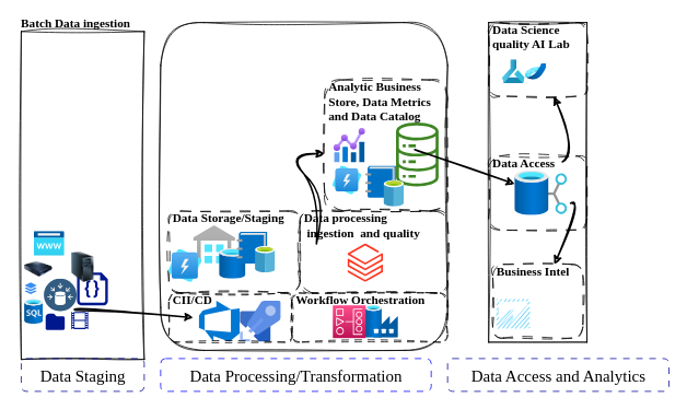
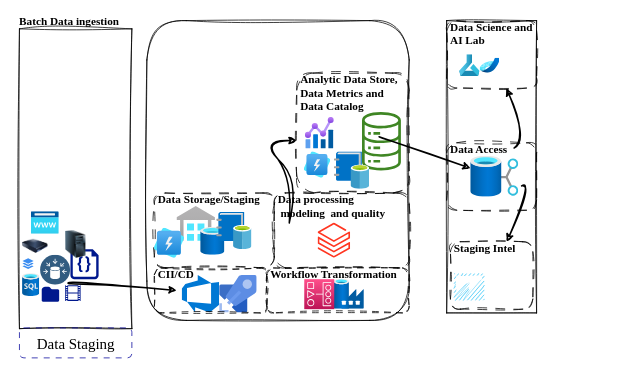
- <mxCell id="45" value="&lt;h1 style=&quot;font-size: 15px;&quot;&gt;&lt;b style=&quot;background-color: initial;&quot;&gt;Data Science quality AI Lab&lt;/b&gt;&lt;/h1&gt;" style="text;html=1;strokeColor=default;fillColor=none;spacing=5;spacingTop=-20;whiteSpace=wrap;overflow=hidden;rounded=1;fontSize=20;fontFamily=Architects Daughter;dashed=1;dashPattern=12 12;sketch=1;curveFitting=1;jiggle=2;" vertex="1" parent="1"><mxGeometry x="595" y="27" width="120" height="90" as="geometry" /></mxCell>
+ <mxCell id="45" value="&lt;h1 style=&quot;font-size: 15px;&quot;&gt;&lt;b style=&quot;background-color: initial;&quot;&gt;Data Science and AI Lab&lt;/b&gt;&lt;/h1&gt;" style="text;html=1;strokeColor=default;fillColor=none;spacing=5;spacingTop=-20;whiteSpace=wrap;overflow=hidden;rounded=1;fontSize=20;fontFamily=Architects Daughter;dashed=1;dashPattern=12 12;sketch=1;curveFitting=1;jiggle=2;" vertex="1" parent="1"><mxGeometry x="595" y="27" width="120" height="90" as="geometry" /></mxCell>
- <mxCell id="30" value="&lt;h1 style=&quot;font-size: 15px;&quot;&gt;&lt;font style=&quot;font-size: 15px;&quot;&gt;Analytic Business Store, Data&amp;nbsp;&lt;/font&gt;&lt;b style=&quot;background-color: initial;&quot;&gt;Metrics and Data Catalog&lt;/b&gt;&lt;/h1&gt;" style="text;html=1;strokeColor=default;fillColor=none;spacing=5;spacingTop=-20;whiteSpace=wrap;overflow=hidden;rounded=1;fontSize=20;fontFamily=Architects Daughter;dashed=1;dashPattern=12 12;sketch=1;curveFitting=1;jiggle=2;" vertex="1" parent="1"><mxGeometry x="395" y="97" width="150" height="160" as="geometry" /></mxCell>
+ <mxCell id="30" value="&lt;h1 style=&quot;font-size: 15px;&quot;&gt;&lt;font style=&quot;font-size: 15px;&quot;&gt;Analytic Data Store, Data&amp;nbsp;&lt;/font&gt;&lt;b style=&quot;background-color: initial;&quot;&gt;Metrics and Data Catalog&lt;/b&gt;&lt;/h1&gt;" style="text;html=1;strokeColor=default;fillColor=none;spacing=5;spacingTop=-20;whiteSpace=wrap;overflow=hidden;rounded=1;fontSize=20;fontFamily=Architects Daughter;dashed=1;dashPattern=12 12;sketch=1;curveFitting=1;jiggle=2;" vertex="1" parent="1"><mxGeometry x="395" y="97" width="150" height="160" as="geometry" /></mxCell>
- <mxCell id="28" value="&lt;h1 style=&quot;font-size: 15px;&quot;&gt;Data processing&amp;nbsp; &amp;nbsp;&lt;b style=&quot;background-color: initial;&quot;&gt;ingestion&amp;nbsp; and quality&lt;/b&gt;&lt;span style=&quot;background-color: initial; font-weight: normal;&quot;&gt;&amp;nbsp;&lt;/span&gt;&lt;/h1&gt;" style="text;html=1;strokeColor=default;fillColor=none;spacing=5;spacingTop=-20;whiteSpace=wrap;overflow=hidden;rounded=1;fontSize=20;fontFamily=Architects Daughter;dashed=1;dashPattern=12 12;sketch=1;curveFitting=1;jiggle=2;" vertex="1" parent="1"><mxGeometry x="365" y="257" width="180" height="100" as="geometry" /></mxCell>
+ <mxCell id="28" value="&lt;h1 style=&quot;font-size: 15px;&quot;&gt;Data processing&amp;nbsp; &amp;nbsp;&lt;b style=&quot;background-color: initial;&quot;&gt;modeling&amp;nbsp; and quality&lt;/b&gt;&lt;span style=&quot;background-color: initial; font-weight: normal;&quot;&gt;&amp;nbsp;&lt;/span&gt;&lt;/h1&gt;" style="text;html=1;strokeColor=default;fillColor=none;spacing=5;spacingTop=-20;whiteSpace=wrap;overflow=hidden;rounded=1;fontSize=20;fontFamily=Architects Daughter;dashed=1;dashPattern=12 12;sketch=1;curveFitting=1;jiggle=2;" vertex="1" parent="1"><mxGeometry x="365" y="257" width="180" height="100" as="geometry" /></mxCell>
- <mxCell id="39" value="&lt;h1 style=&quot;font-size: 15px;&quot;&gt;Business Intel&lt;/h1&gt;" style="text;html=1;strokeColor=default;fillColor=none;spacing=5;spacingTop=-20;whiteSpace=wrap;overflow=hidden;rounded=1;fontSize=20;fontFamily=Architects Daughter;dashed=1;dashPattern=12 12;sketch=1;curveFitting=1;jiggle=2;" vertex="1" parent="1"><mxGeometry x="600" y="322" width="110" height="90" as="geometry" /></mxCell>
+ <mxCell id="39" value="&lt;h1 style=&quot;font-size: 15px;&quot;&gt;Staging Intel&lt;/h1&gt;" style="text;html=1;strokeColor=default;fillColor=none;spacing=5;spacingTop=-20;whiteSpace=wrap;overflow=hidden;rounded=1;fontSize=20;fontFamily=Architects Daughter;dashed=1;dashPattern=12 12;sketch=1;curveFitting=1;jiggle=2;" vertex="1" parent="1"><mxGeometry x="600" y="322" width="110" height="90" as="geometry" /></mxCell>
- <mxCell id="26" value="&lt;h1 style=&quot;font-size: 15px;&quot;&gt;Workflow Orchestration&lt;/h1&gt;" style="text;html=1;spacing=5;spacingTop=-20;whiteSpace=wrap;overflow=hidden;rounded=1;fontSize=20;fontFamily=Architects Daughter;glass=0;sketch=1;curveFitting=1;jiggle=2;dashed=1;dashPattern=8 8;strokeWidth=1;strokeColor=default;" vertex="1" parent="1"><mxGeometry x="355" y="357" width="190" height="60" as="geometry" /></mxCell>
+ <mxCell id="26" value="&lt;h1 style=&quot;font-size: 15px;&quot;&gt;Workflow Transformation&lt;/h1&gt;" style="text;html=1;spacing=5;spacingTop=-20;whiteSpace=wrap;overflow=hidden;rounded=1;fontSize=20;fontFamily=Architects Daughter;glass=0;sketch=1;curveFitting=1;jiggle=2;dashed=1;dashPattern=8 8;strokeWidth=1;strokeColor=default;" vertex="1" parent="1"><mxGeometry x="355" y="357" width="190" height="60" as="geometry" /></mxCell>
- <mxCell id="6" value="Data Processing/Transformation" style="text;html=1;align=center;verticalAlign=middle;resizable=0;points=[];autosize=1;fontSize=20;fontFamily=Architects Daughter;fillColor=none;strokeColor=#0000FF;dashed=1;dashPattern=8 8;rounded=1;" parent="1" vertex="1"><mxGeometry x="195" y="437" width="330" height="40" as="geometry" /></mxCell>
- <mxCell id="33" value="Data Access and Analytics" style="text;html=1;align=center;verticalAlign=middle;resizable=0;points=[];autosize=1;fontSize=20;fontFamily=Architects Daughter;strokeColor=#000099;dashed=1;dashPattern=8 8;rounded=1;" vertex="1" parent="1"><mxGeometry x="545" y="437" width="270" height="40" as="geometry" /></mxCell>
